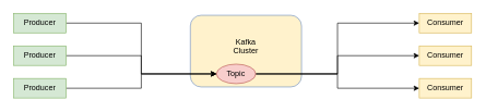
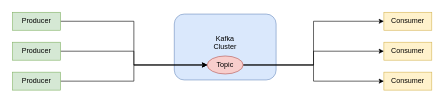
- <mxCell id="2" value="Kafka&lt;br&gt;Cluster&lt;br&gt;&lt;br&gt;" style="rounded=1;whiteSpace=wrap;html=1;fillColor=#fff2cc;strokeColor=#6c8ebf;" vertex="1" parent="1"><mxGeometry x="290" y="23" width="170" height="110" as="geometry" /></mxCell>
+ <mxCell id="2" value="Kafka&lt;br&gt;Cluster&lt;br&gt;&lt;br&gt;" style="rounded=1;whiteSpace=wrap;html=1;fillColor=#dae8fc;strokeColor=#6c8ebf;" vertex="1" parent="1"><mxGeometry x="290" y="23" width="170" height="110" as="geometry" /></mxCell>
- <mxCell id="15" value="Topic" style="ellipse;whiteSpace=wrap;html=1;fillColor=#f8cecc;strokeColor=#b85450;" vertex="1" parent="1"><mxGeometry x="330" y="98" width="60" height="30" as="geometry" /></mxCell>
+ <mxCell id="15" value="Topic" style="ellipse;whiteSpace=wrap;html=1;fillColor=#f8cecc;strokeColor=#b85450;" vertex="1" parent="1"><mxGeometry x="345" y="93" width="60" height="30" as="geometry" /></mxCell>
